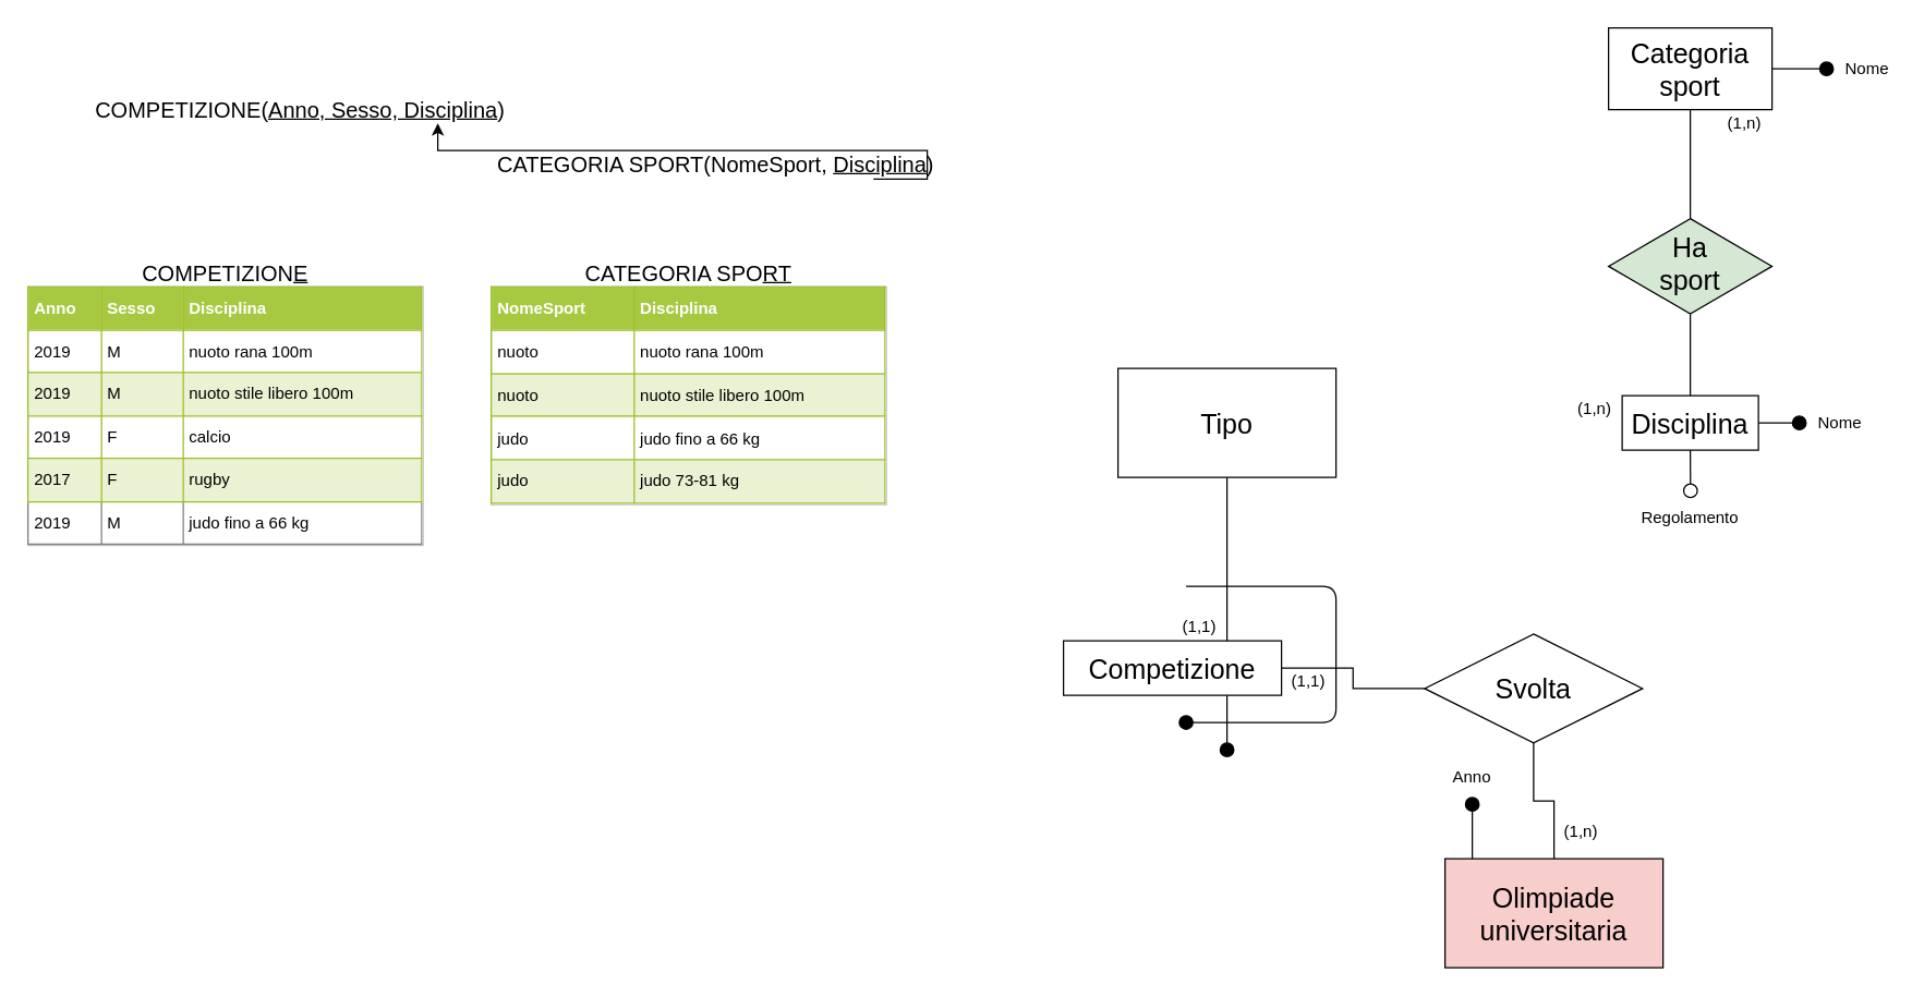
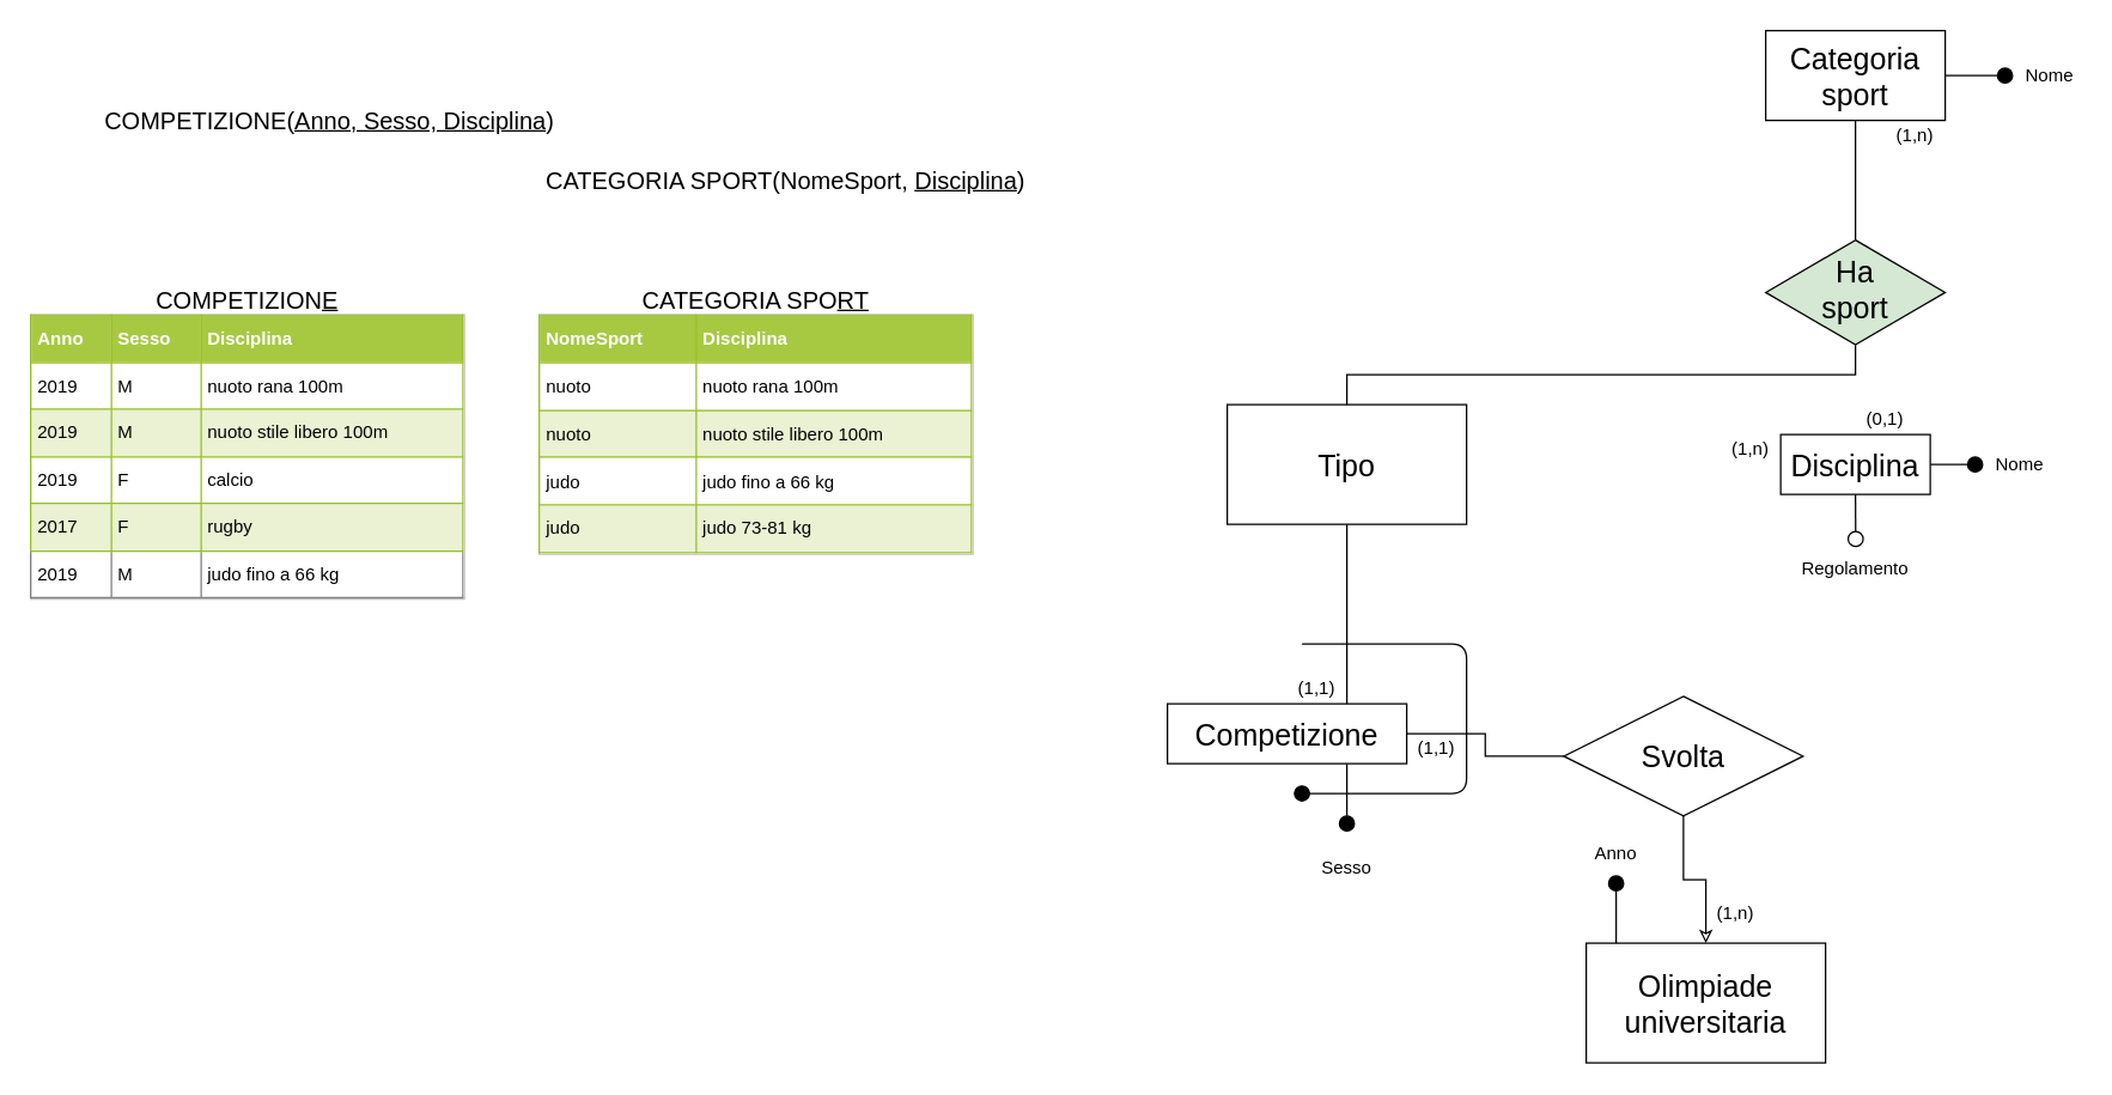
- <mxCell id="32" style="edgeStyle=orthogonalEdgeStyle;rounded=0;orthogonalLoop=1;jettySize=auto;html=1;exitX=0.83;exitY=1.049;exitDx=0;exitDy=0;entryX=0.815;entryY=1;entryDx=0;entryDy=0;entryPerimeter=0;exitPerimeter=0;" edge="1" parent="1" source="33" target="31"><mxGeometry relative="1" as="geometry"><mxPoint x="320" y="130" as="targetPoint" /><Array as="points"><mxPoint x="680" y="110" /><mxPoint x="321" y="110" /></Array></mxGeometry></mxCell>
- <mxCell id="25" style="edgeStyle=orthogonalEdgeStyle;rounded=0;orthogonalLoop=1;jettySize=auto;html=1;exitX=0.5;exitY=1;exitDx=0;exitDy=0;entryX=0.5;entryY=0;entryDx=0;entryDy=0;endArrow=none;endFill=0;" parent="1" source="27" target="6" edge="1"><mxGeometry relative="1" as="geometry" /></mxCell>
+ <mxCell id="25" style="edgeStyle=orthogonalEdgeStyle;rounded=0;orthogonalLoop=1;jettySize=auto;html=1;exitX=0.5;exitY=1;exitDx=0;exitDy=0;endArrow=none;endFill=0;" parent="1" source="27" target="17" edge="1"><mxGeometry relative="1" as="geometry" /></mxCell>
+ <mxCell id="29" value="(0,1)" style="text;html=1;strokeColor=none;fillColor=none;align=center;verticalAlign=middle;whiteSpace=wrap;rounded=0;shadow=0;glass=0;comic=0;fontSize=12;" parent="1" vertex="1"><mxGeometry x="1240" y="270" width="40" height="20" as="geometry" /></mxCell>
+ <mxCell id="24" value="Sesso" style="text;html=1;strokeColor=none;fillColor=none;align=center;verticalAlign=middle;whiteSpace=wrap;rounded=0;" parent="1" vertex="1"><mxGeometry x="880" y="570" width="40" height="20" as="geometry" /></mxCell>
- <mxCell id="7" value="" style="edgeStyle=orthogonalEdgeStyle;rounded=0;orthogonalLoop=1;jettySize=auto;html=1;endArrow=none;endFill=0;fontSize=20;" parent="1" source="8" target="9" edge="1"><mxGeometry relative="1" as="geometry"><mxPoint x="1140" y="630" as="targetPoint" /></mxGeometry></mxCell>
+ <mxCell id="7" value="" style="edgeStyle=orthogonalEdgeStyle;rounded=0;orthogonalLoop=1;jettySize=auto;html=1;endArrow=classic;endFill=0;fontSize=20;" parent="1" source="8" target="9" edge="1"><mxGeometry relative="1" as="geometry"><mxPoint x="1140" y="630" as="targetPoint" /></mxGeometry></mxCell>
- <mxCell id="9" value="&lt;font style=&quot;font-size: 20px&quot;&gt;Olimpiade universitaria&lt;/font&gt;" style="rounded=0;whiteSpace=wrap;html=1;fillColor=#f8cecc;" parent="1" vertex="1"><mxGeometry x="1060" y="630" width="160" height="80" as="geometry" /></mxCell>
+ <mxCell id="9" value="&lt;font style=&quot;font-size: 20px&quot;&gt;Olimpiade universitaria&lt;/font&gt;" style="rounded=0;whiteSpace=wrap;html=1;" parent="1" vertex="1"><mxGeometry x="1060" y="630" width="160" height="80" as="geometry" /></mxCell>
